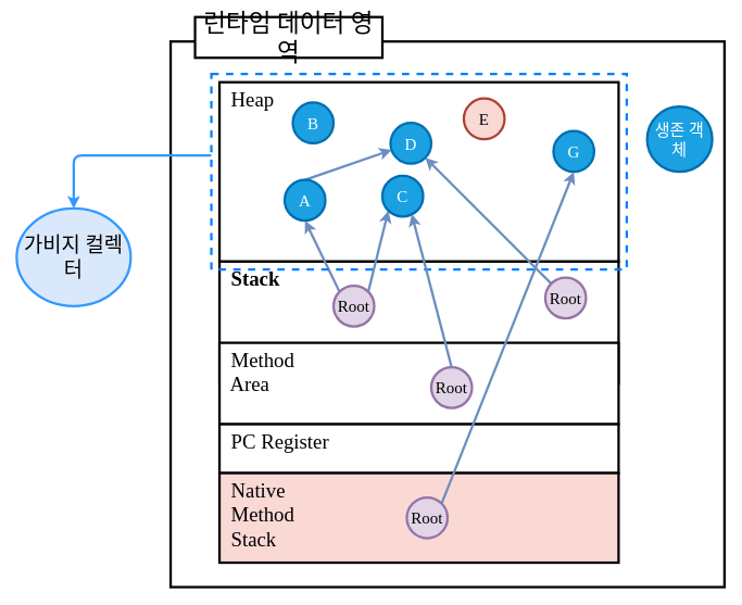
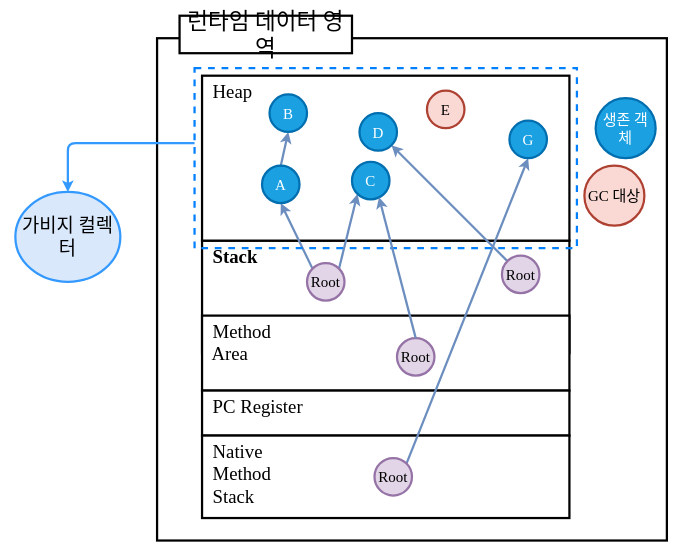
- <mxCell id="16" style="edgeStyle=none;html=1;exitX=0.5;exitY=0;exitDx=0;exitDy=0;fillColor=#dae8fc;strokeColor=#6c8ebf;strokeWidth=3;" edge="1" parent="1" source="17" target="21"><mxGeometry relative="1" as="geometry" /></mxCell>
+ <mxCell id="16" style="edgeStyle=none;html=1;exitX=0.5;exitY=0;exitDx=0;exitDy=0;entryX=0.5;entryY=1;entryDx=0;entryDy=0;fillColor=#dae8fc;strokeColor=#6c8ebf;strokeWidth=3;" edge="1" parent="1" source="17" target="18"><mxGeometry relative="1" as="geometry" /></mxCell>
+ <mxCell id="26" value="GC 대상" style="ellipse;whiteSpace=wrap;html=1;aspect=fixed;fillColor=#fad9d5;strokeColor=#ae4132;strokeWidth=3;fontFamily=배달의민족 주아;fontSize=20;" vertex="1" parent="1"><mxGeometry x="779" y="220" width="80" height="80" as="geometry" /></mxCell>
- <mxCell id="7" value="&lt;span style=&quot;color: rgb(0, 0, 0); font-weight: 400; text-align: center;&quot;&gt;&amp;nbsp; Native&amp;nbsp;&lt;/span&gt;&lt;div&gt;&lt;span style=&quot;color: rgb(0, 0, 0); font-weight: 400; text-align: center;&quot;&gt;&amp;nbsp; Method&amp;nbsp;&lt;/span&gt;&lt;/div&gt;&lt;div&gt;&lt;span style=&quot;color: rgb(0, 0, 0); font-weight: 400; text-align: center;&quot;&gt;&amp;nbsp; Stack&lt;/span&gt;&lt;/div&gt;" style="rounded=0;whiteSpace=wrap;html=1;strokeWidth=3;fontFamily=배달의민족 주아;fontSize=25;verticalAlign=top;align=left;fontStyle=1;fillColor=#fad9d5;" vertex="1" parent="1"><mxGeometry x="269" y="580" width="490" height="110" as="geometry" /></mxCell>
+ <mxCell id="7" value="&lt;span style=&quot;color: rgb(0, 0, 0); font-weight: 400; text-align: center;&quot;&gt;&amp;nbsp; Native&amp;nbsp;&lt;/span&gt;&lt;div&gt;&lt;span style=&quot;color: rgb(0, 0, 0); font-weight: 400; text-align: center;&quot;&gt;&amp;nbsp; Method&amp;nbsp;&lt;/span&gt;&lt;/div&gt;&lt;div&gt;&lt;span style=&quot;color: rgb(0, 0, 0); font-weight: 400; text-align: center;&quot;&gt;&amp;nbsp; Stack&lt;/span&gt;&lt;/div&gt;" style="rounded=0;whiteSpace=wrap;html=1;strokeWidth=3;fontFamily=배달의민족 주아;fontSize=25;verticalAlign=top;align=left;fontStyle=1" vertex="1" parent="1"><mxGeometry x="269" y="580" width="490" height="110" as="geometry" /></mxCell>
